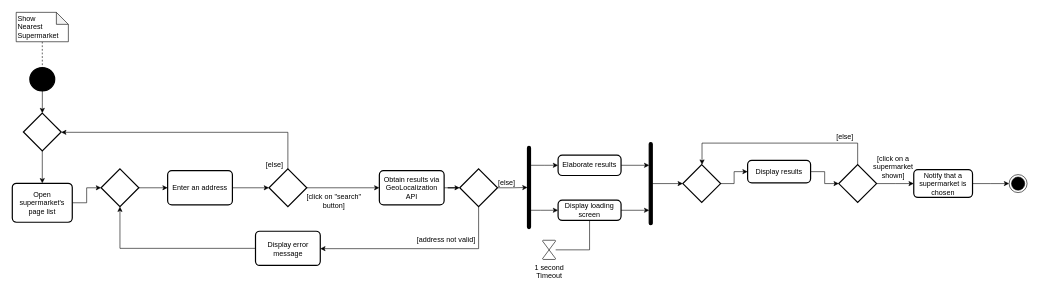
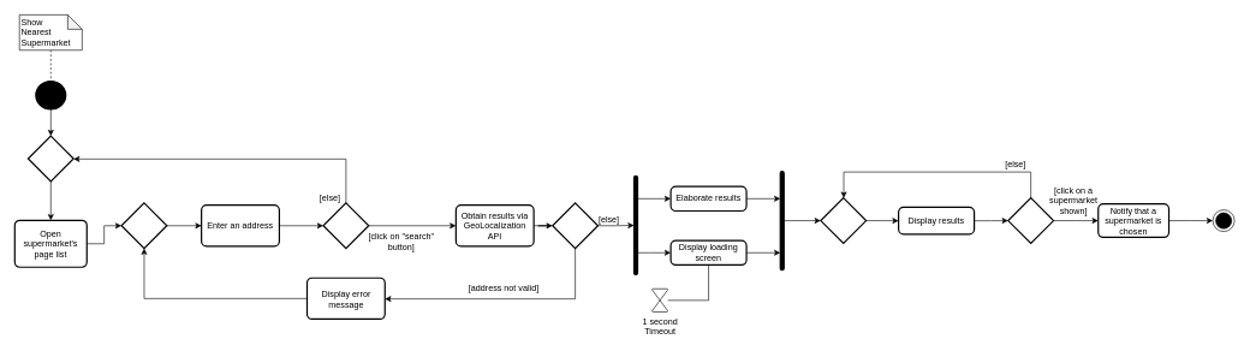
- <mxCell id="40" value="Display results" style="rounded=1;whiteSpace=wrap;html=1;absoluteArcSize=1;arcSize=14;strokeWidth=2;fillColor=#FFFFFF;" vertex="1" parent="1"><mxGeometry x="1246" y="266.75" width="105" height="37.5" as="geometry" /></mxCell>
+ <mxCell id="40" value="Display results" style="rounded=1;whiteSpace=wrap;html=1;absoluteArcSize=1;arcSize=14;strokeWidth=2;fillColor=#FFFFFF;" vertex="1" parent="1"><mxGeometry x="1246" y="286.75" width="105" height="37.5" as="geometry" /></mxCell>
- <mxCell id="35" value="[address not valid]" style="text;html=1;strokeColor=none;fillColor=none;align=center;verticalAlign=middle;whiteSpace=wrap;rounded=0;" vertex="1" parent="1"><mxGeometry x="689" y="385" width="109" height="30" as="geometry" /></mxCell>
+ <mxCell id="35" value="[address not valid]" style="text;html=1;strokeColor=none;fillColor=none;align=center;verticalAlign=middle;whiteSpace=wrap;rounded=0;" vertex="1" parent="1"><mxGeometry x="644" y="385" width="109" height="30" as="geometry" /></mxCell>
